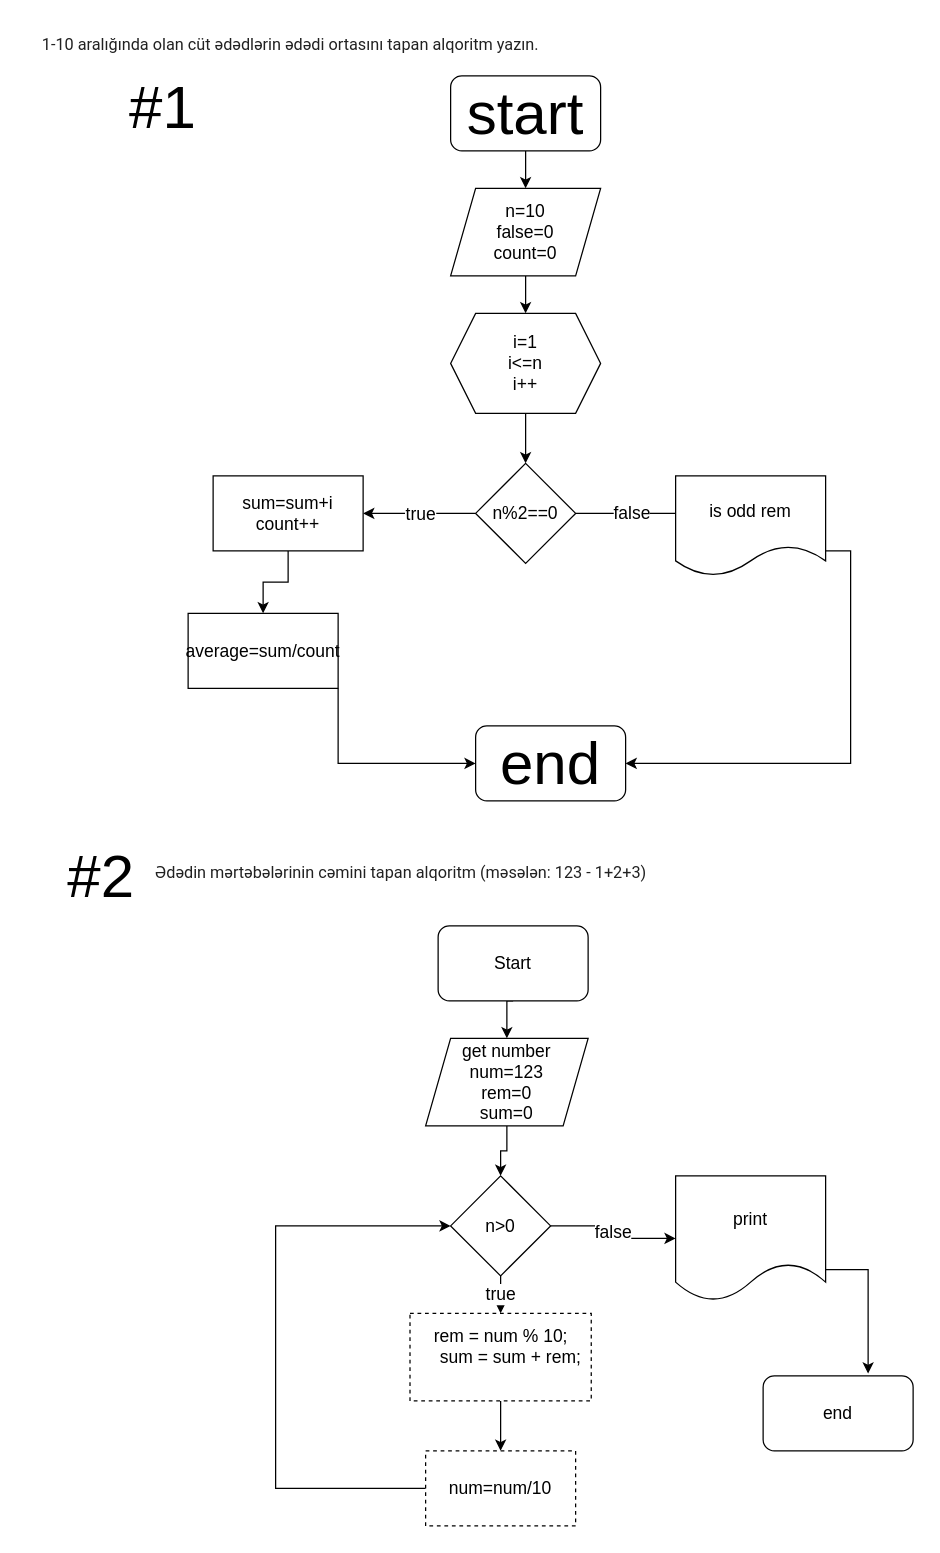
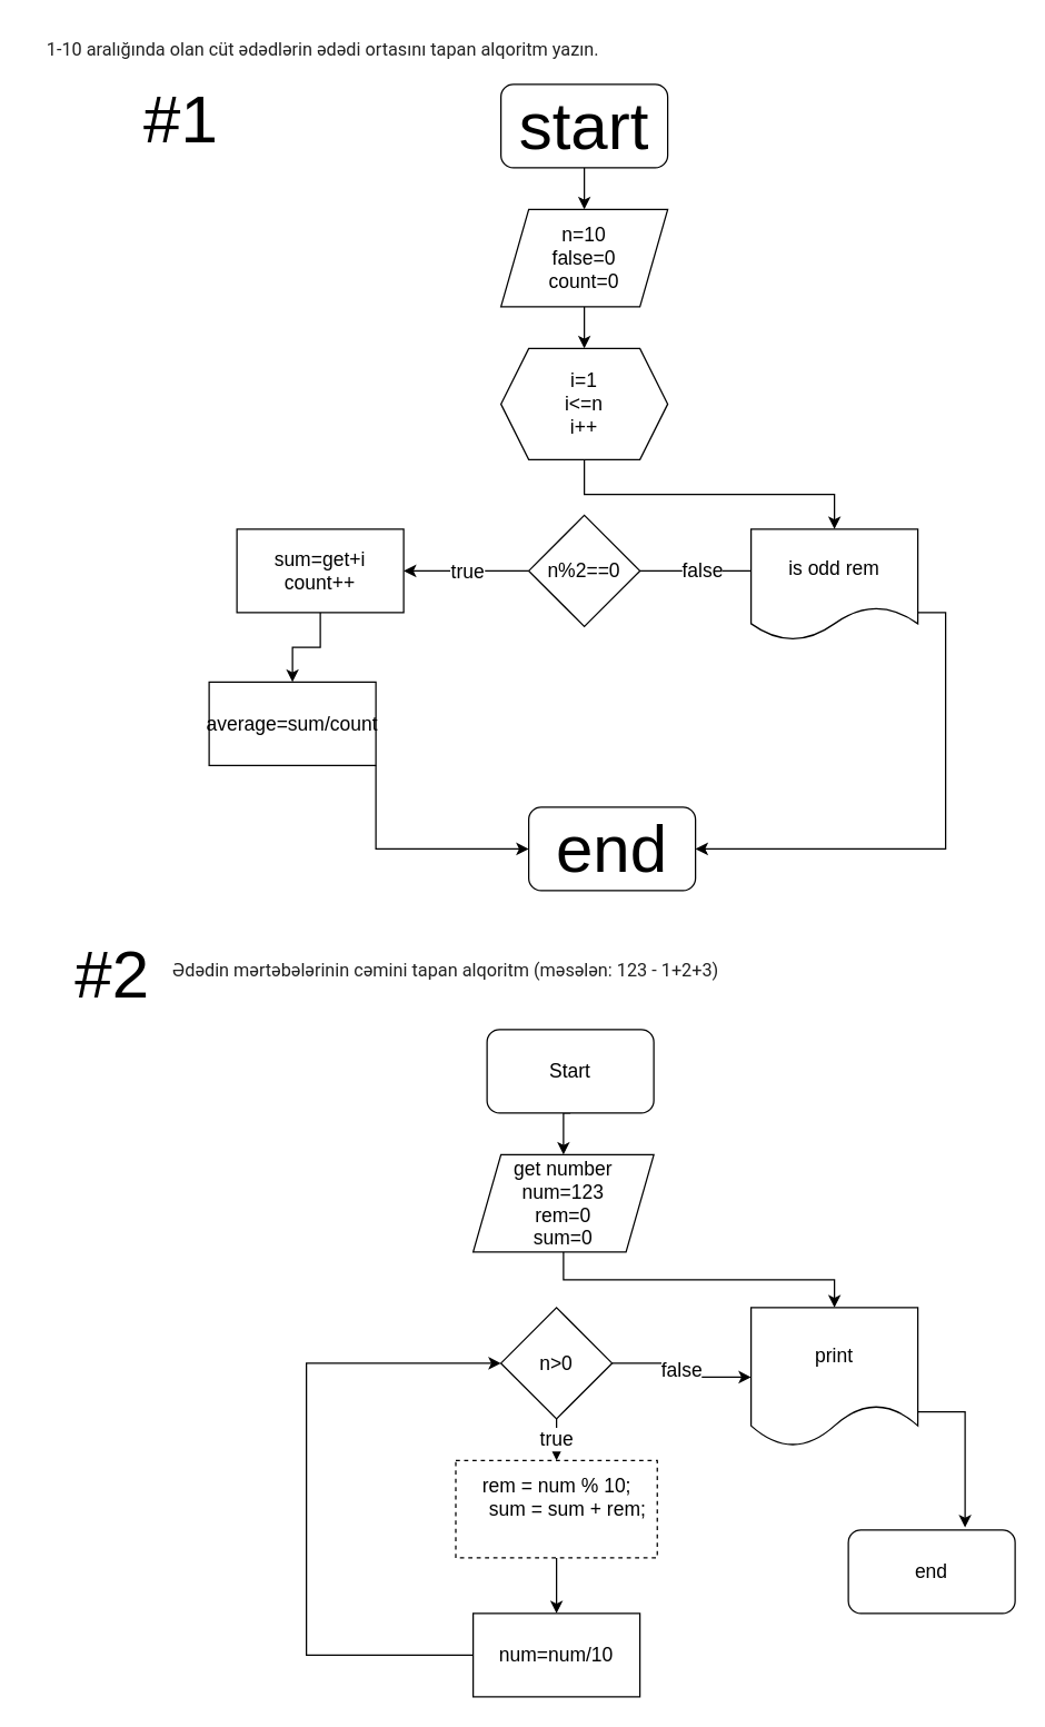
- <mxCell id="9" style="edgeStyle=orthogonalEdgeStyle;rounded=0;orthogonalLoop=1;jettySize=auto;html=1;exitX=0.5;exitY=1;exitDx=0;exitDy=0;fontSize=14;" edge="1" parent="1" source="10" target="13"><mxGeometry relative="1" as="geometry" /></mxCell>
+ <mxCell id="9" style="edgeStyle=orthogonalEdgeStyle;rounded=0;orthogonalLoop=1;jettySize=auto;html=1;exitX=0.5;exitY=1;exitDx=0;exitDy=0;fontSize=14;" edge="1" parent="1" source="10" target="15"><mxGeometry relative="1" as="geometry" /></mxCell>
- <mxCell id="17" value="sum=sum+i&lt;br&gt;count++" style="rounded=0;whiteSpace=wrap;html=1;fontSize=14;" vertex="1" parent="1"><mxGeometry x="170" y="380" width="120" height="60" as="geometry" /></mxCell>
+ <mxCell id="17" value="sum=get+i&lt;br&gt;count++" style="rounded=0;whiteSpace=wrap;html=1;fontSize=14;" vertex="1" parent="1"><mxGeometry x="170" y="380" width="120" height="60" as="geometry" /></mxCell>
- <mxCell id="25" style="edgeStyle=orthogonalEdgeStyle;rounded=0;orthogonalLoop=1;jettySize=auto;html=1;exitX=0.5;exitY=1;exitDx=0;exitDy=0;entryX=0.5;entryY=0;entryDx=0;entryDy=0;fontSize=14;" edge="1" parent="1" source="26" target="29"><mxGeometry relative="1" as="geometry" /></mxCell>
+ <mxCell id="25" style="edgeStyle=orthogonalEdgeStyle;rounded=0;orthogonalLoop=1;jettySize=auto;html=1;exitX=0.5;exitY=1;exitDx=0;exitDy=0;fontSize=14;" edge="1" parent="1" source="26" target="35"><mxGeometry relative="1" as="geometry" /></mxCell>
- <mxCell id="33" value="num=num/10" style="rounded=0;whiteSpace=wrap;html=1;fontSize=14;dashed=1;" vertex="1" parent="1"><mxGeometry x="340" y="1160" width="120" height="60" as="geometry" /></mxCell>
+ <mxCell id="33" value="num=num/10" style="rounded=0;whiteSpace=wrap;html=1;fontSize=14;" vertex="1" parent="1"><mxGeometry x="340" y="1160" width="120" height="60" as="geometry" /></mxCell>
